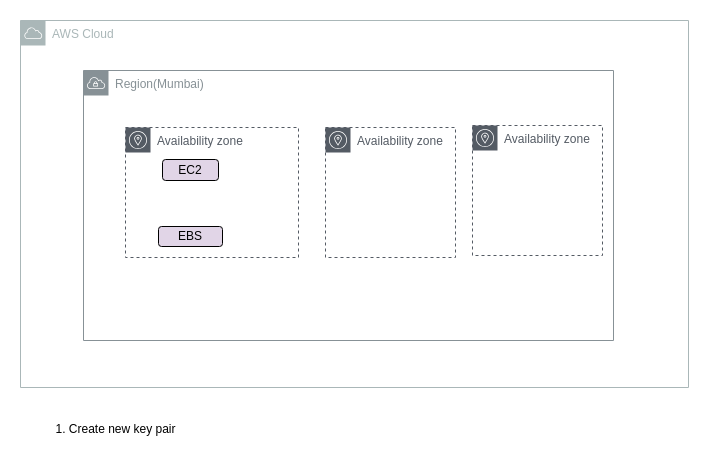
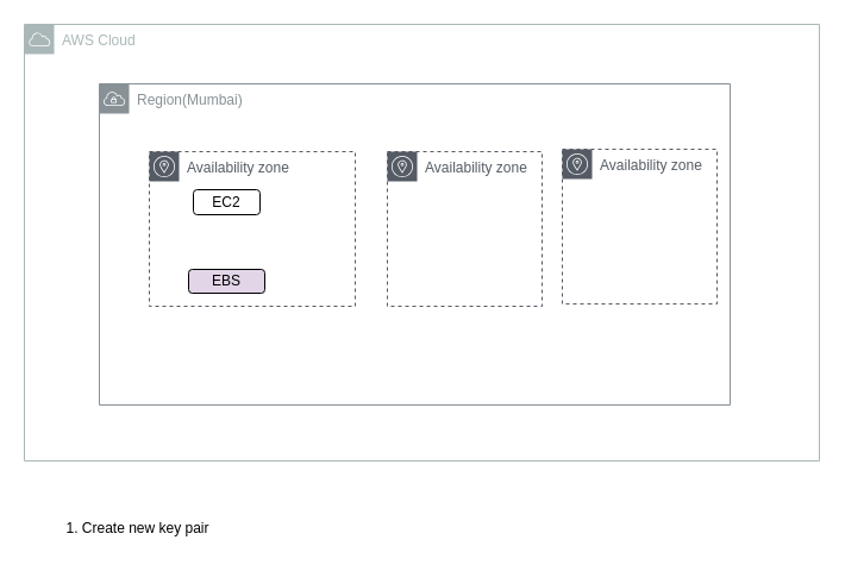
- <mxCell id="7" value="EC2" style="rounded=1;whiteSpace=wrap;html=1;fillColor=#e1d5e7;" vertex="1" parent="1"><mxGeometry x="162" y="159" width="56" height="21" as="geometry" /></mxCell>
+ <mxCell id="7" value="EC2" style="rounded=1;whiteSpace=wrap;html=1;" vertex="1" parent="1"><mxGeometry x="162" y="159" width="56" height="21" as="geometry" /></mxCell>
- <mxCell id="9" value="1. Create new key pair" style="text;html=1;align=center;verticalAlign=middle;resizable=0;points=[];autosize=1;strokeColor=none;" vertex="1" parent="1"><mxGeometry x="50" y="420" width="130" height="18" as="geometry" /></mxCell>
+ <mxCell id="9" value="1. Create new key pair" style="text;html=1;align=center;verticalAlign=middle;resizable=0;points=[];autosize=1;strokeColor=none;" vertex="1" parent="1"><mxGeometry x="50" y="435" width="130" height="18" as="geometry" /></mxCell>
